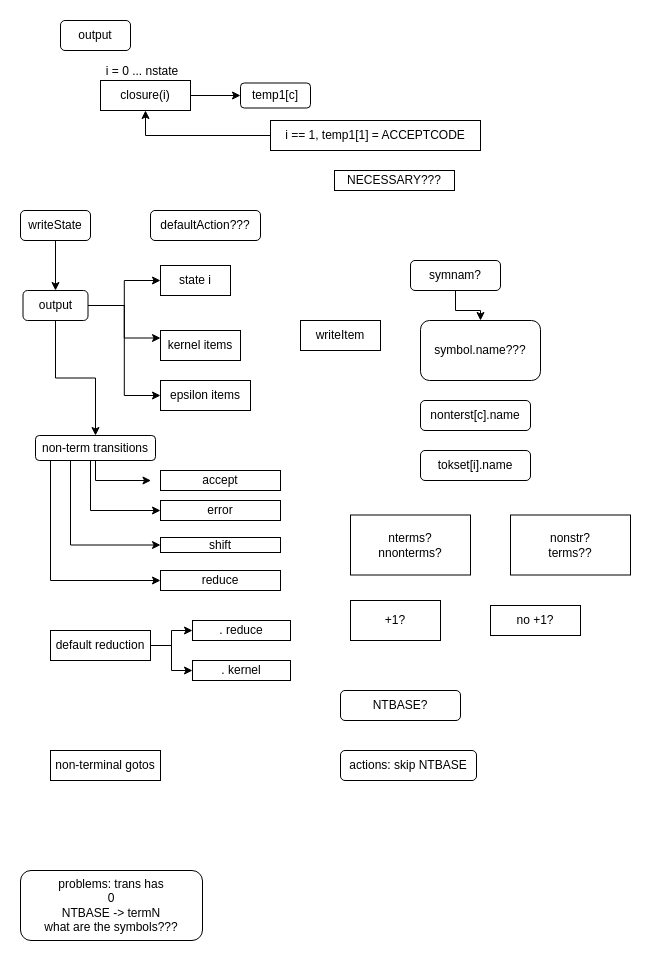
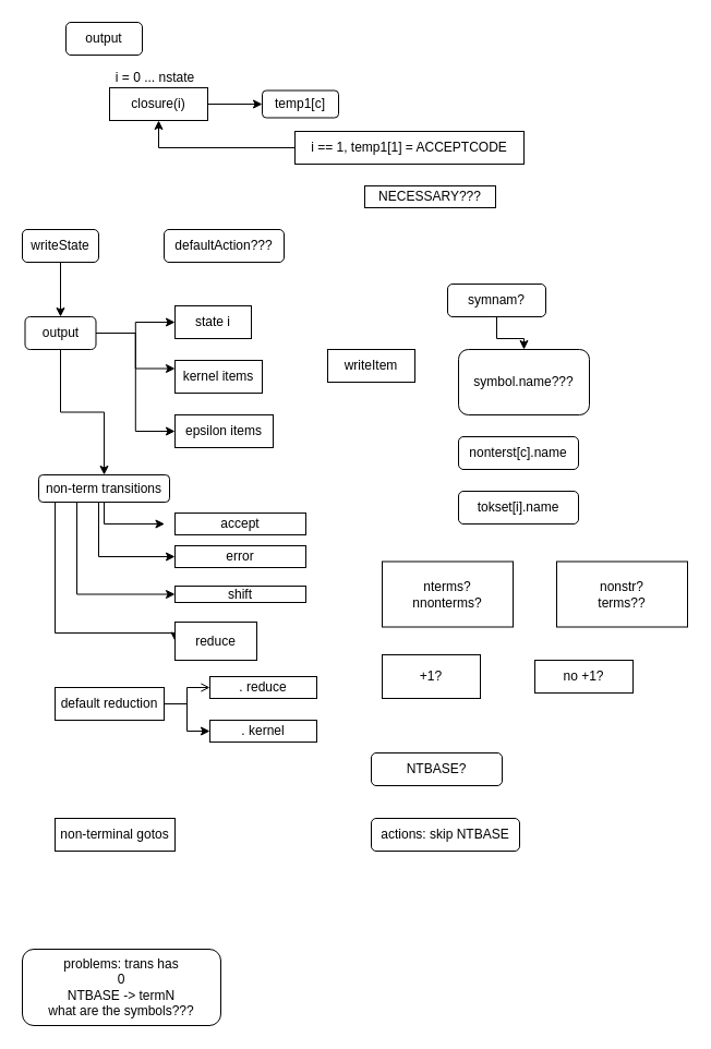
- <mxCell id="13" value="state i" style="rounded=0;whiteSpace=wrap;html=1;" vertex="1" parent="1"><mxGeometry x="160" y="265" width="70" height="30" as="geometry" /></mxCell>
+ <mxCell id="13" value="state i" style="rounded=0;whiteSpace=wrap;html=1;" vertex="1" parent="1"><mxGeometry x="160" y="280" width="70" height="30" as="geometry" /></mxCell>
- <mxCell id="35" value="reduce" style="rounded=0;whiteSpace=wrap;html=1;" vertex="1" parent="1"><mxGeometry x="160" y="570" width="120" height="20" as="geometry" /></mxCell>
+ <mxCell id="35" value="reduce" style="rounded=0;whiteSpace=wrap;html=1;" vertex="1" parent="1"><mxGeometry x="160" y="570" width="75" height="35" as="geometry" /></mxCell>
- <mxCell id="36" style="edgeStyle=orthogonalEdgeStyle;rounded=0;orthogonalLoop=1;jettySize=auto;html=1;entryX=0;entryY=0.5;entryDx=0;entryDy=0;" edge="1" parent="1" source="38" target="39"><mxGeometry relative="1" as="geometry" /></mxCell>
+ <mxCell id="36" style="edgeStyle=orthogonalEdgeStyle;rounded=0;orthogonalLoop=1;jettySize=auto;html=1;entryX=0;entryY=0.5;entryDx=0;entryDy=0;endArrow=open;" edge="1" parent="1" source="38" target="39"><mxGeometry relative="1" as="geometry" /></mxCell>
